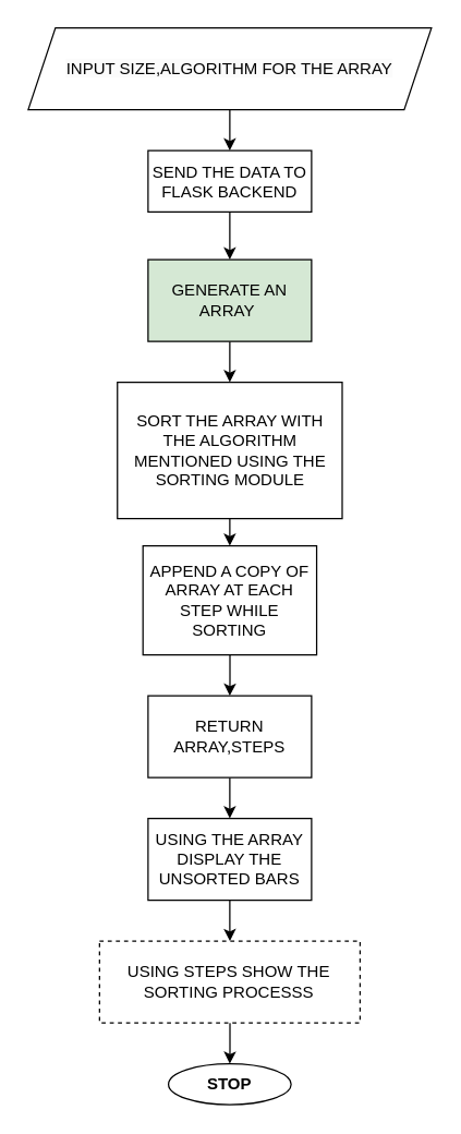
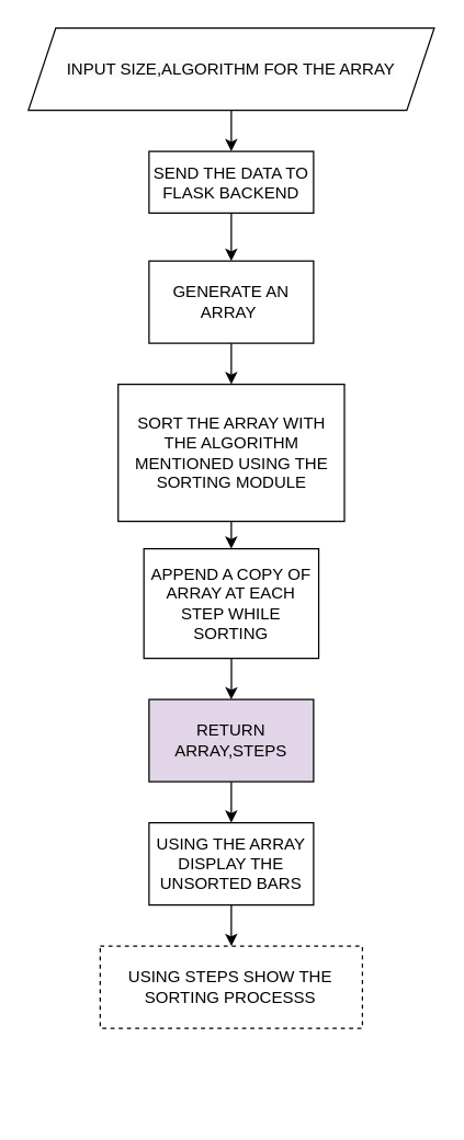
- <mxCell id="7" value="GENERATE AN ARRAY&amp;nbsp;" style="rounded=0;whiteSpace=wrap;html=1;fillColor=#d5e8d4;" vertex="1" parent="1"><mxGeometry x="108" y="190" width="120" height="60" as="geometry" /></mxCell>
+ <mxCell id="7" value="GENERATE AN ARRAY&amp;nbsp;" style="rounded=0;whiteSpace=wrap;html=1;" vertex="1" parent="1"><mxGeometry x="108" y="190" width="120" height="60" as="geometry" /></mxCell>
- <mxCell id="13" value="RETURN ARRAY,STEPS" style="rounded=0;whiteSpace=wrap;html=1;" vertex="1" parent="1"><mxGeometry x="108" y="510" width="120" height="60" as="geometry" /></mxCell>
+ <mxCell id="13" value="RETURN ARRAY,STEPS" style="rounded=0;whiteSpace=wrap;html=1;fillColor=#e1d5e7;" vertex="1" parent="1"><mxGeometry x="108" y="510" width="120" height="60" as="geometry" /></mxCell>
- <mxCell id="16" value="" style="edgeStyle=orthogonalEdgeStyle;rounded=0;orthogonalLoop=1;jettySize=auto;html=1;" edge="1" parent="1" source="17" target="18"><mxGeometry relative="1" as="geometry" /></mxCell>
- <mxCell id="18" value="&lt;b&gt;STOP&lt;/b&gt;" style="ellipse;whiteSpace=wrap;html=1;" vertex="1" parent="1"><mxGeometry x="123" y="780" width="90" height="30" as="geometry" /></mxCell>
